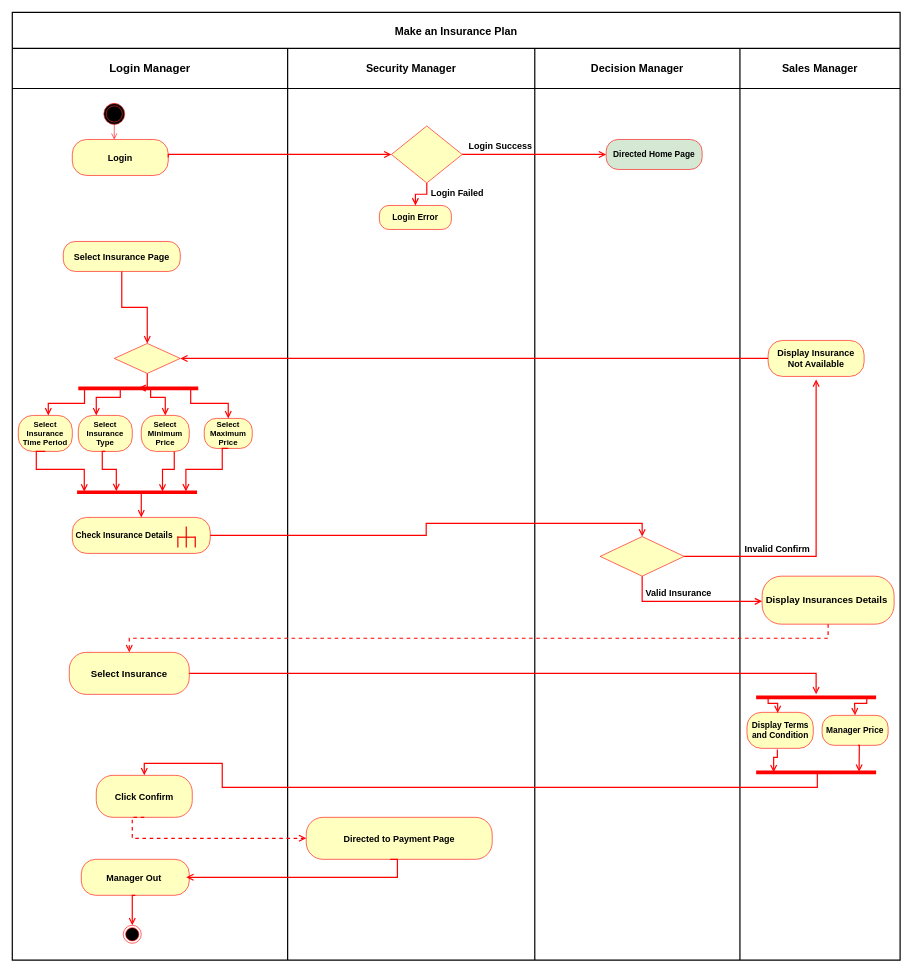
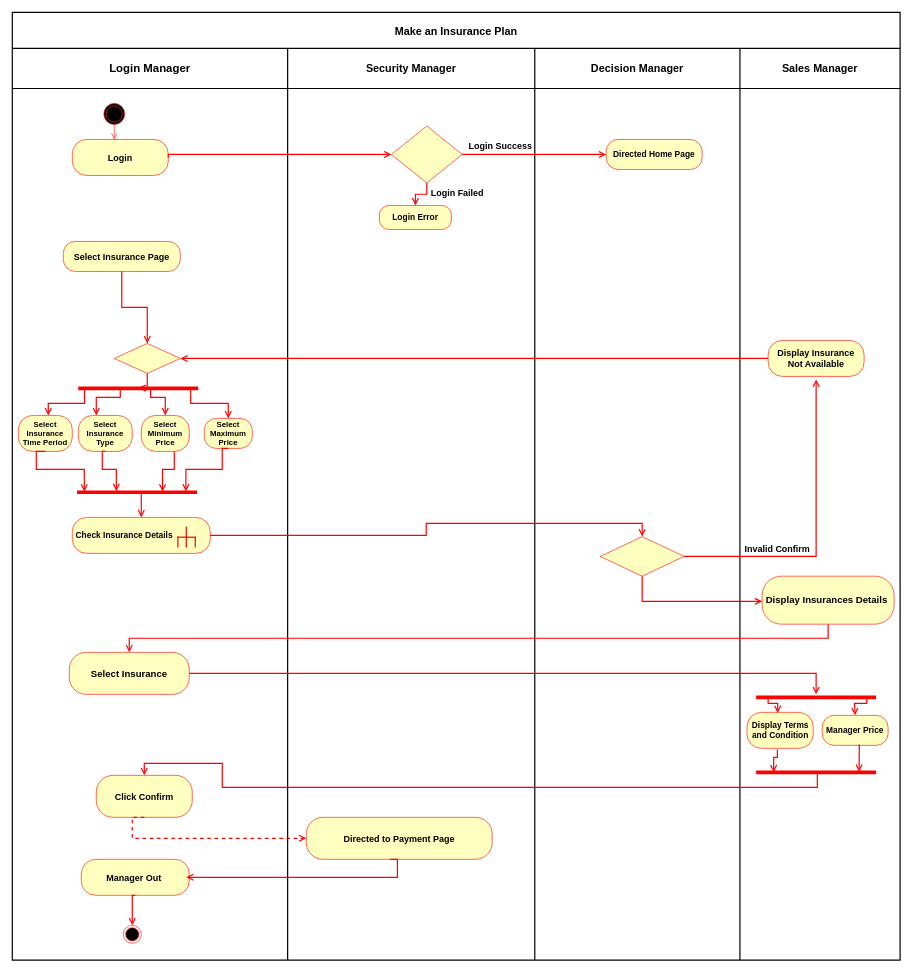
- <mxCell id="18" value="&lt;b&gt;&lt;font style=&quot;font-size: 14px&quot;&gt;Directed Home Page&lt;/font&gt;&lt;/b&gt;" style="rounded=1;whiteSpace=wrap;html=1;arcSize=40;fontColor=#000000;fillColor=#d5e8d4;strokeColor=#ff0000;" parent="1" vertex="1"><mxGeometry x="1010" y="232" width="160" height="50" as="geometry" /></mxCell>
+ <mxCell id="18" value="&lt;b&gt;&lt;font style=&quot;font-size: 14px&quot;&gt;Directed Home Page&lt;/font&gt;&lt;/b&gt;" style="rounded=1;whiteSpace=wrap;html=1;arcSize=40;fontColor=#000000;fillColor=#ffffc0;strokeColor=#ff0000;" parent="1" vertex="1"><mxGeometry x="1010" y="232" width="160" height="50" as="geometry" /></mxCell>
- <mxCell id="70" value="Valid Insurance" style="text;strokeColor=none;fillColor=none;align=left;verticalAlign=top;spacingLeft=4;spacingRight=4;overflow=hidden;rotatable=0;points=[[0,0.5],[1,0.5]];portConstraint=eastwest;fontSize=15;fontStyle=1" parent="1" vertex="1"><mxGeometry x="1070" y="972" width="120" height="26" as="geometry" /></mxCell>
- <mxCell id="69" value="" style="edgeStyle=orthogonalEdgeStyle;html=1;verticalAlign=bottom;endArrow=open;endSize=8;strokeColor=#ff0000;rounded=0;exitX=0.5;exitY=1;exitDx=0;exitDy=0;entryX=0.5;entryY=0;entryDx=0;entryDy=0;strokeWidth=2;dashed=1;" parent="1" source="44" target="45" edge="1"><mxGeometry relative="1" as="geometry"><mxPoint x="1300" y="1081" as="targetPoint" /><mxPoint x="1030" y="1040" as="sourcePoint" /><Array as="points" /></mxGeometry></mxCell>
+ <mxCell id="69" value="" style="edgeStyle=orthogonalEdgeStyle;html=1;verticalAlign=bottom;endArrow=open;endSize=8;strokeColor=#ff0000;rounded=0;exitX=0.5;exitY=1;exitDx=0;exitDy=0;entryX=0.5;entryY=0;entryDx=0;entryDy=0;strokeWidth=2;" parent="1" source="44" target="45" edge="1"><mxGeometry relative="1" as="geometry"><mxPoint x="1300" y="1081" as="targetPoint" /><mxPoint x="1030" y="1040" as="sourcePoint" /><Array as="points" /></mxGeometry></mxCell>
